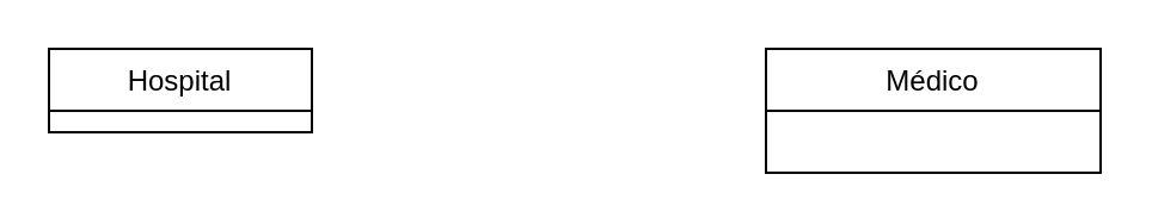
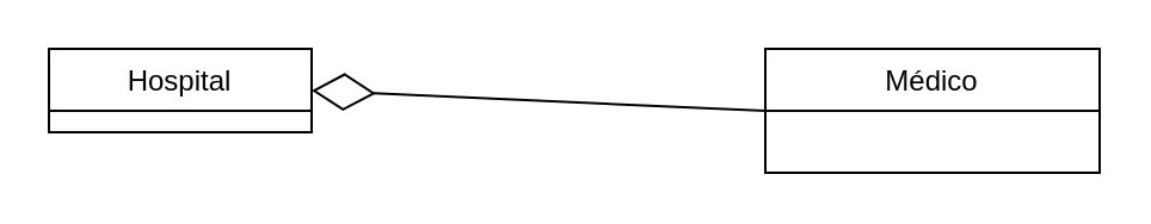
+ <mxCell id="4" value="" style="endArrow=diamondThin;endFill=0;endSize=24;html=1;rounded=0;entryX=1;entryY=0.5;entryDx=0;entryDy=0;exitX=0;exitY=0.5;exitDx=0;exitDy=0;" edge="1" parent="1" source="3" target="2"><mxGeometry width="160" relative="1" as="geometry"><mxPoint x="120" y="120" as="sourcePoint" /><mxPoint x="280" y="120" as="targetPoint" /></mxGeometry></mxCell>
